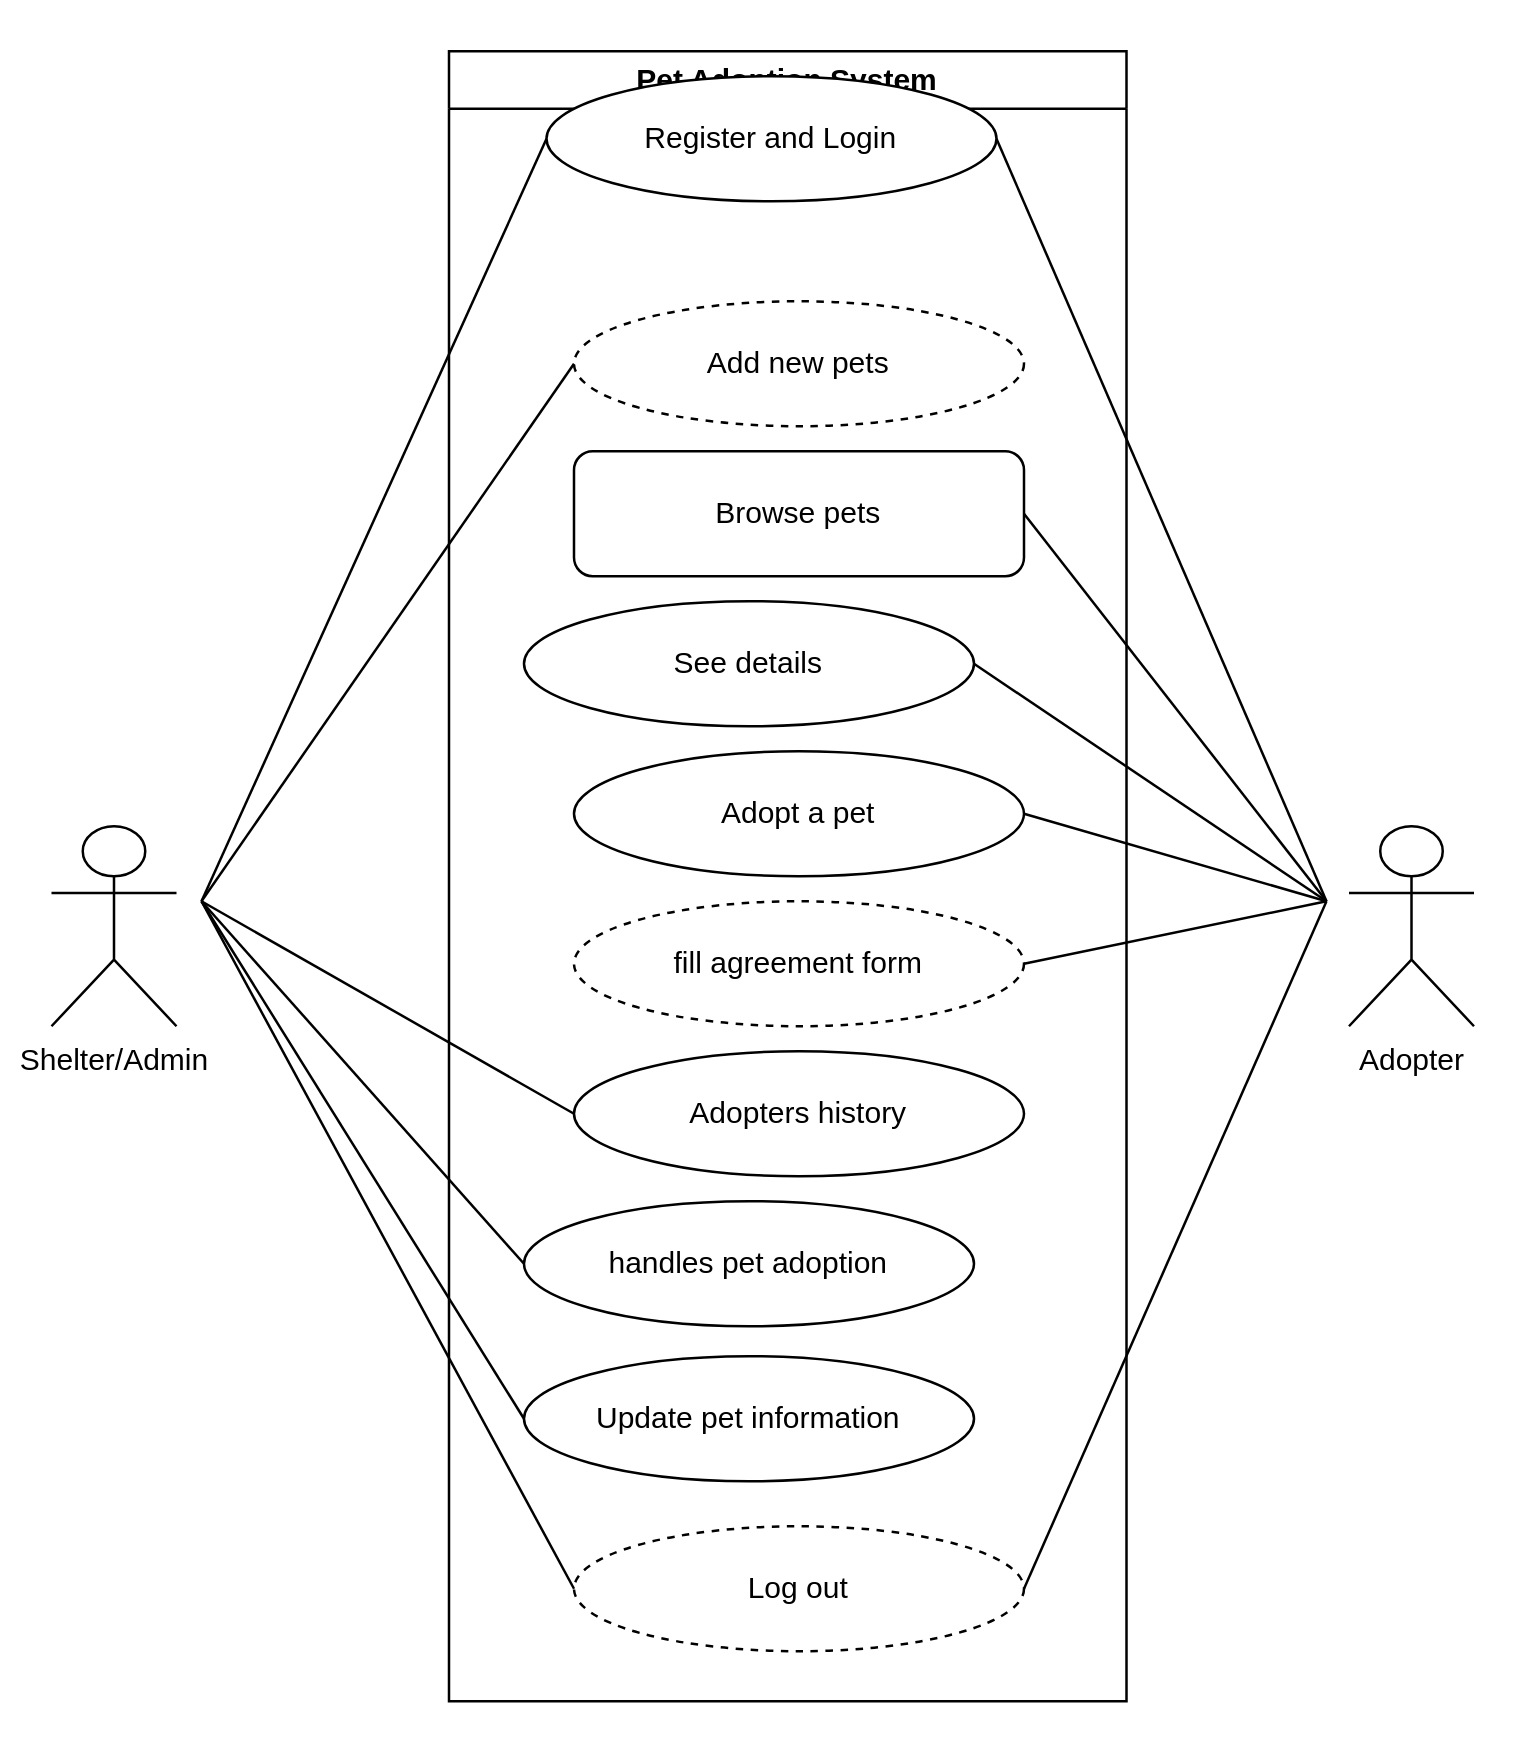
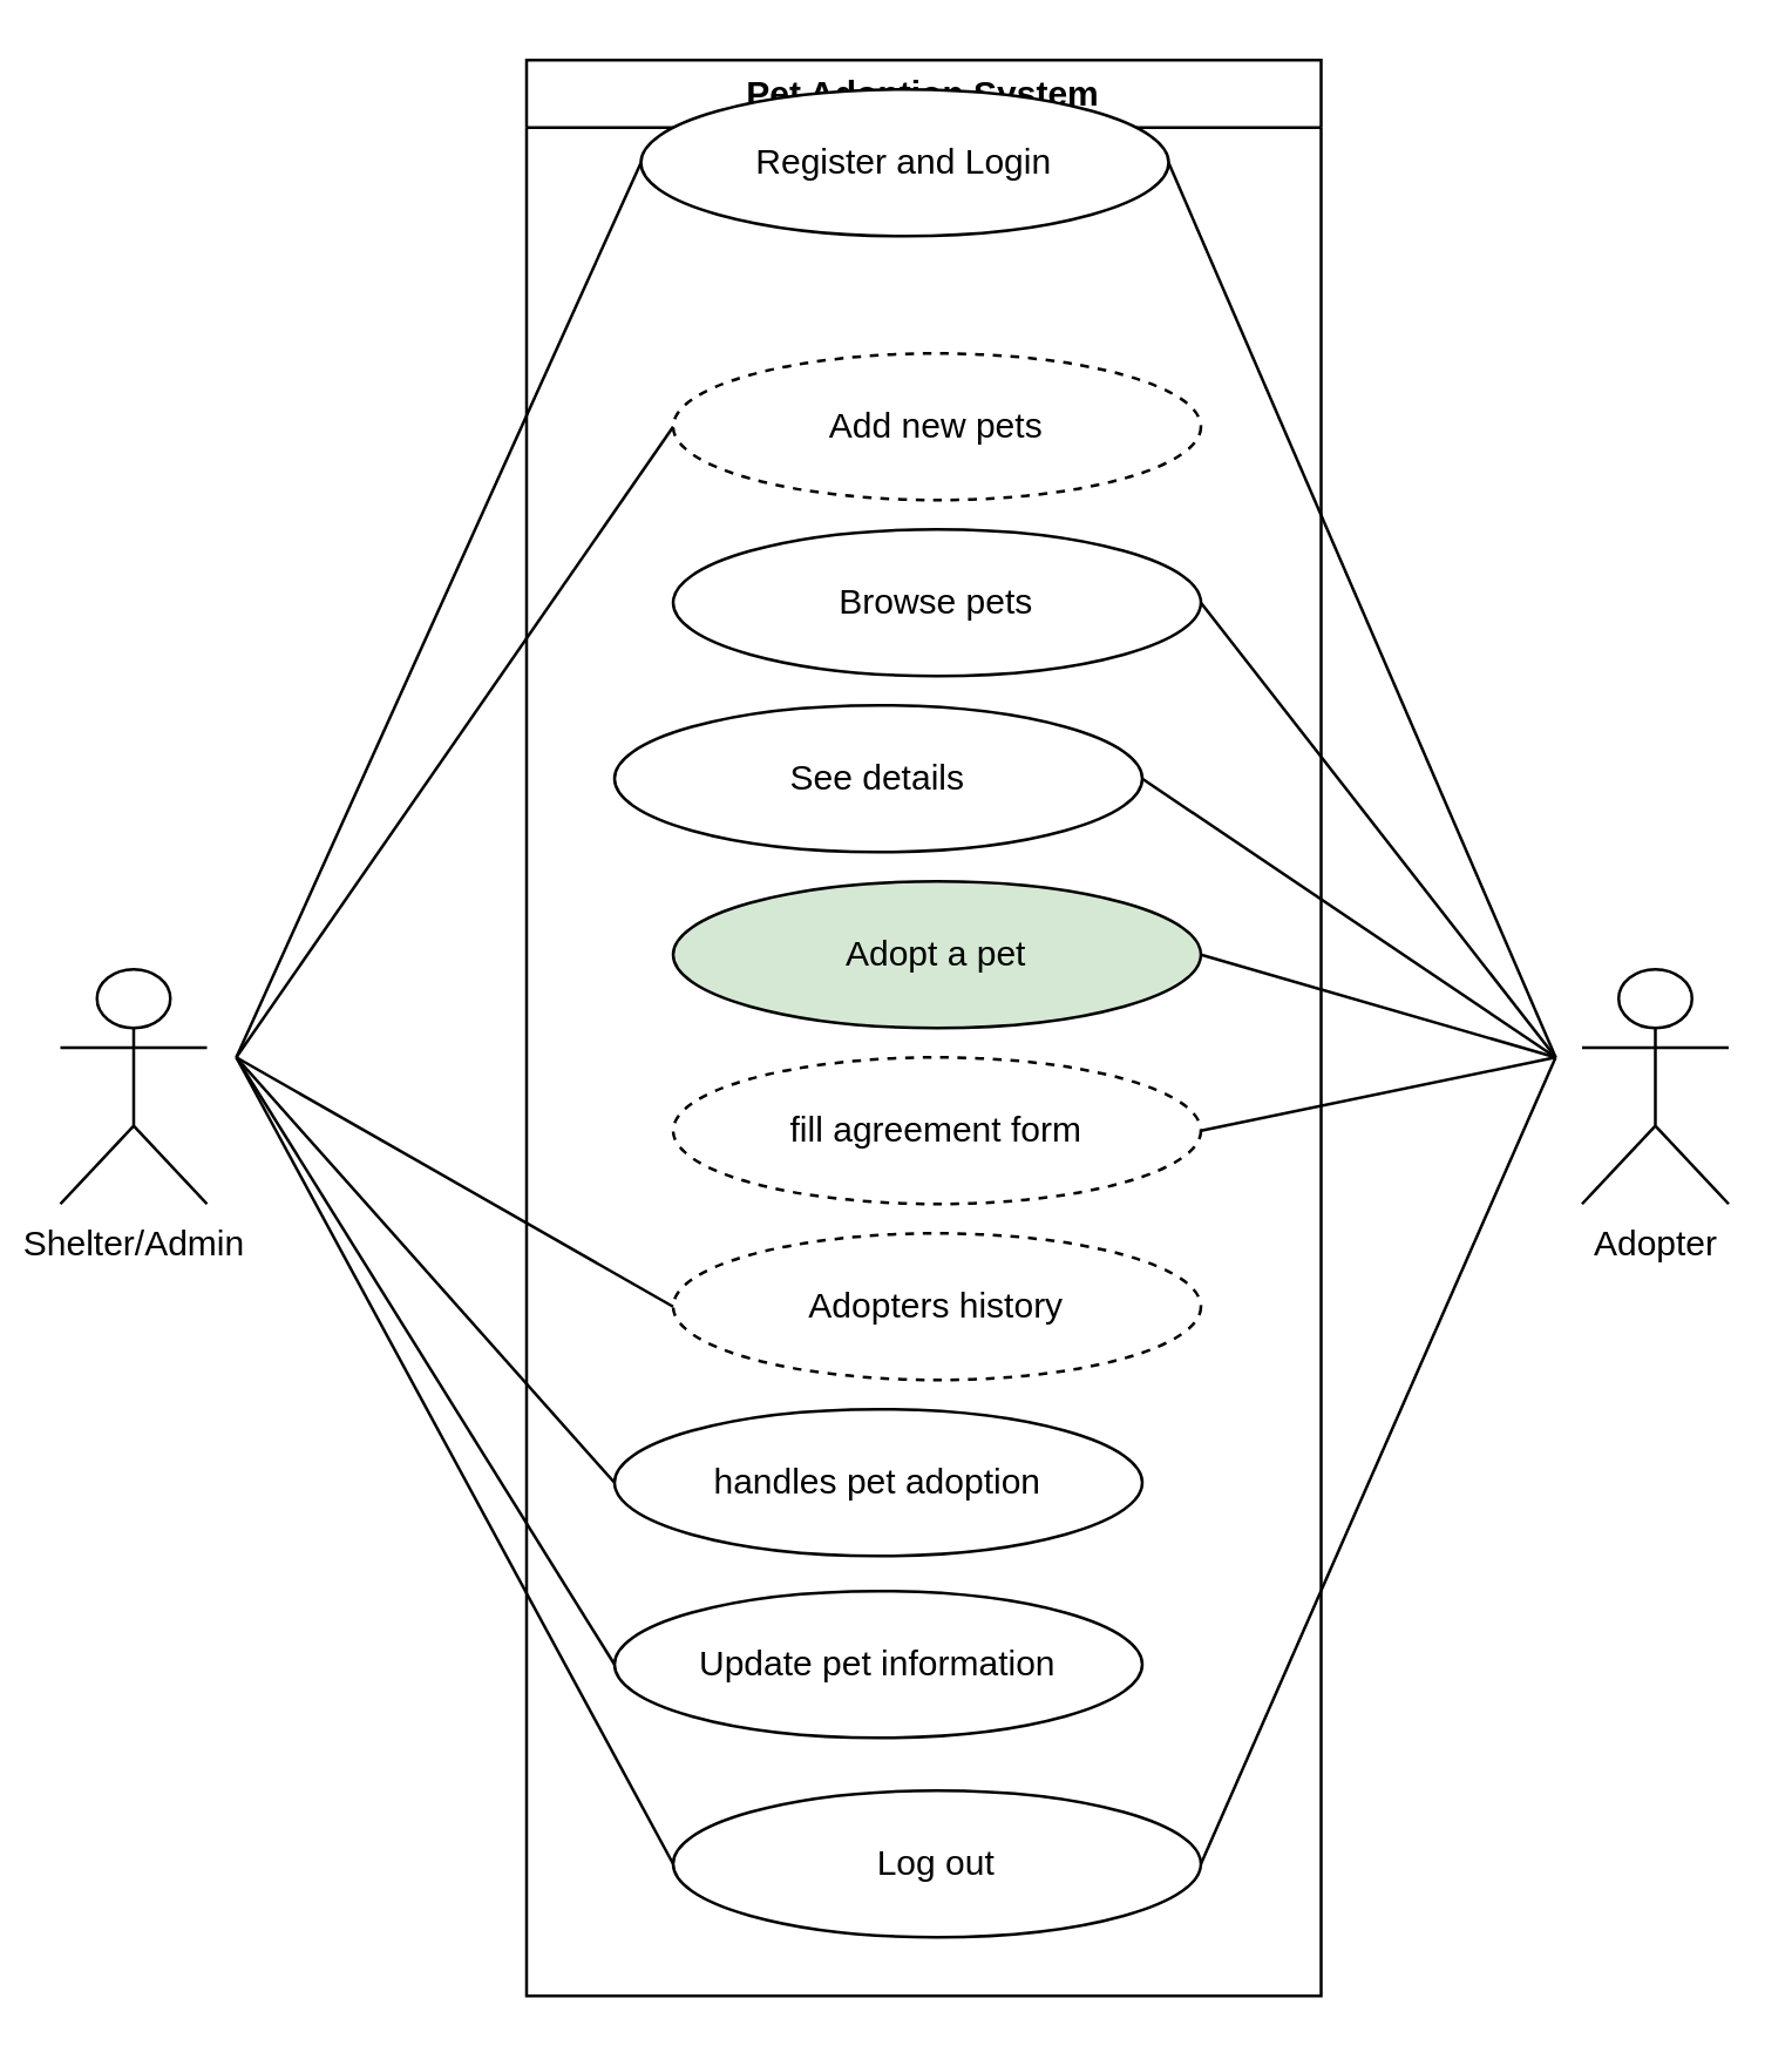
- <mxCell id="12" value="Browse pets" style="whiteSpace=wrap;html=1;align=center;rounded=1;" parent="4" vertex="1"><mxGeometry x="50" y="160" width="180" height="50" as="geometry" /></mxCell>
+ <mxCell id="12" value="Browse pets" style="ellipse;whiteSpace=wrap;html=1;align=center;" parent="4" vertex="1"><mxGeometry x="50" y="160" width="180" height="50" as="geometry" /></mxCell>
- <mxCell id="10" value="Adopt a pet" style="ellipse;whiteSpace=wrap;html=1;align=center;" parent="4" vertex="1"><mxGeometry x="50" y="280" width="180" height="50" as="geometry" /></mxCell>
+ <mxCell id="10" value="Adopt a pet" style="ellipse;whiteSpace=wrap;html=1;align=center;fillColor=#d5e8d4;" parent="4" vertex="1"><mxGeometry x="50" y="280" width="180" height="50" as="geometry" /></mxCell>
- <mxCell id="14" value="Adopters history" style="ellipse;whiteSpace=wrap;html=1;align=center;" parent="4" vertex="1"><mxGeometry x="50" y="400" width="180" height="50" as="geometry" /></mxCell>
+ <mxCell id="14" value="Adopters history" style="ellipse;whiteSpace=wrap;html=1;align=center;dashed=1;" parent="4" vertex="1"><mxGeometry x="50" y="400" width="180" height="50" as="geometry" /></mxCell>
- <mxCell id="6" value="Log out" style="ellipse;whiteSpace=wrap;html=1;align=center;dashed=1;" parent="4" vertex="1"><mxGeometry x="50" y="590" width="180" height="50" as="geometry" /></mxCell>
+ <mxCell id="6" value="Log out" style="ellipse;whiteSpace=wrap;html=1;align=center;" parent="4" vertex="1"><mxGeometry x="50" y="590" width="180" height="50" as="geometry" /></mxCell>
